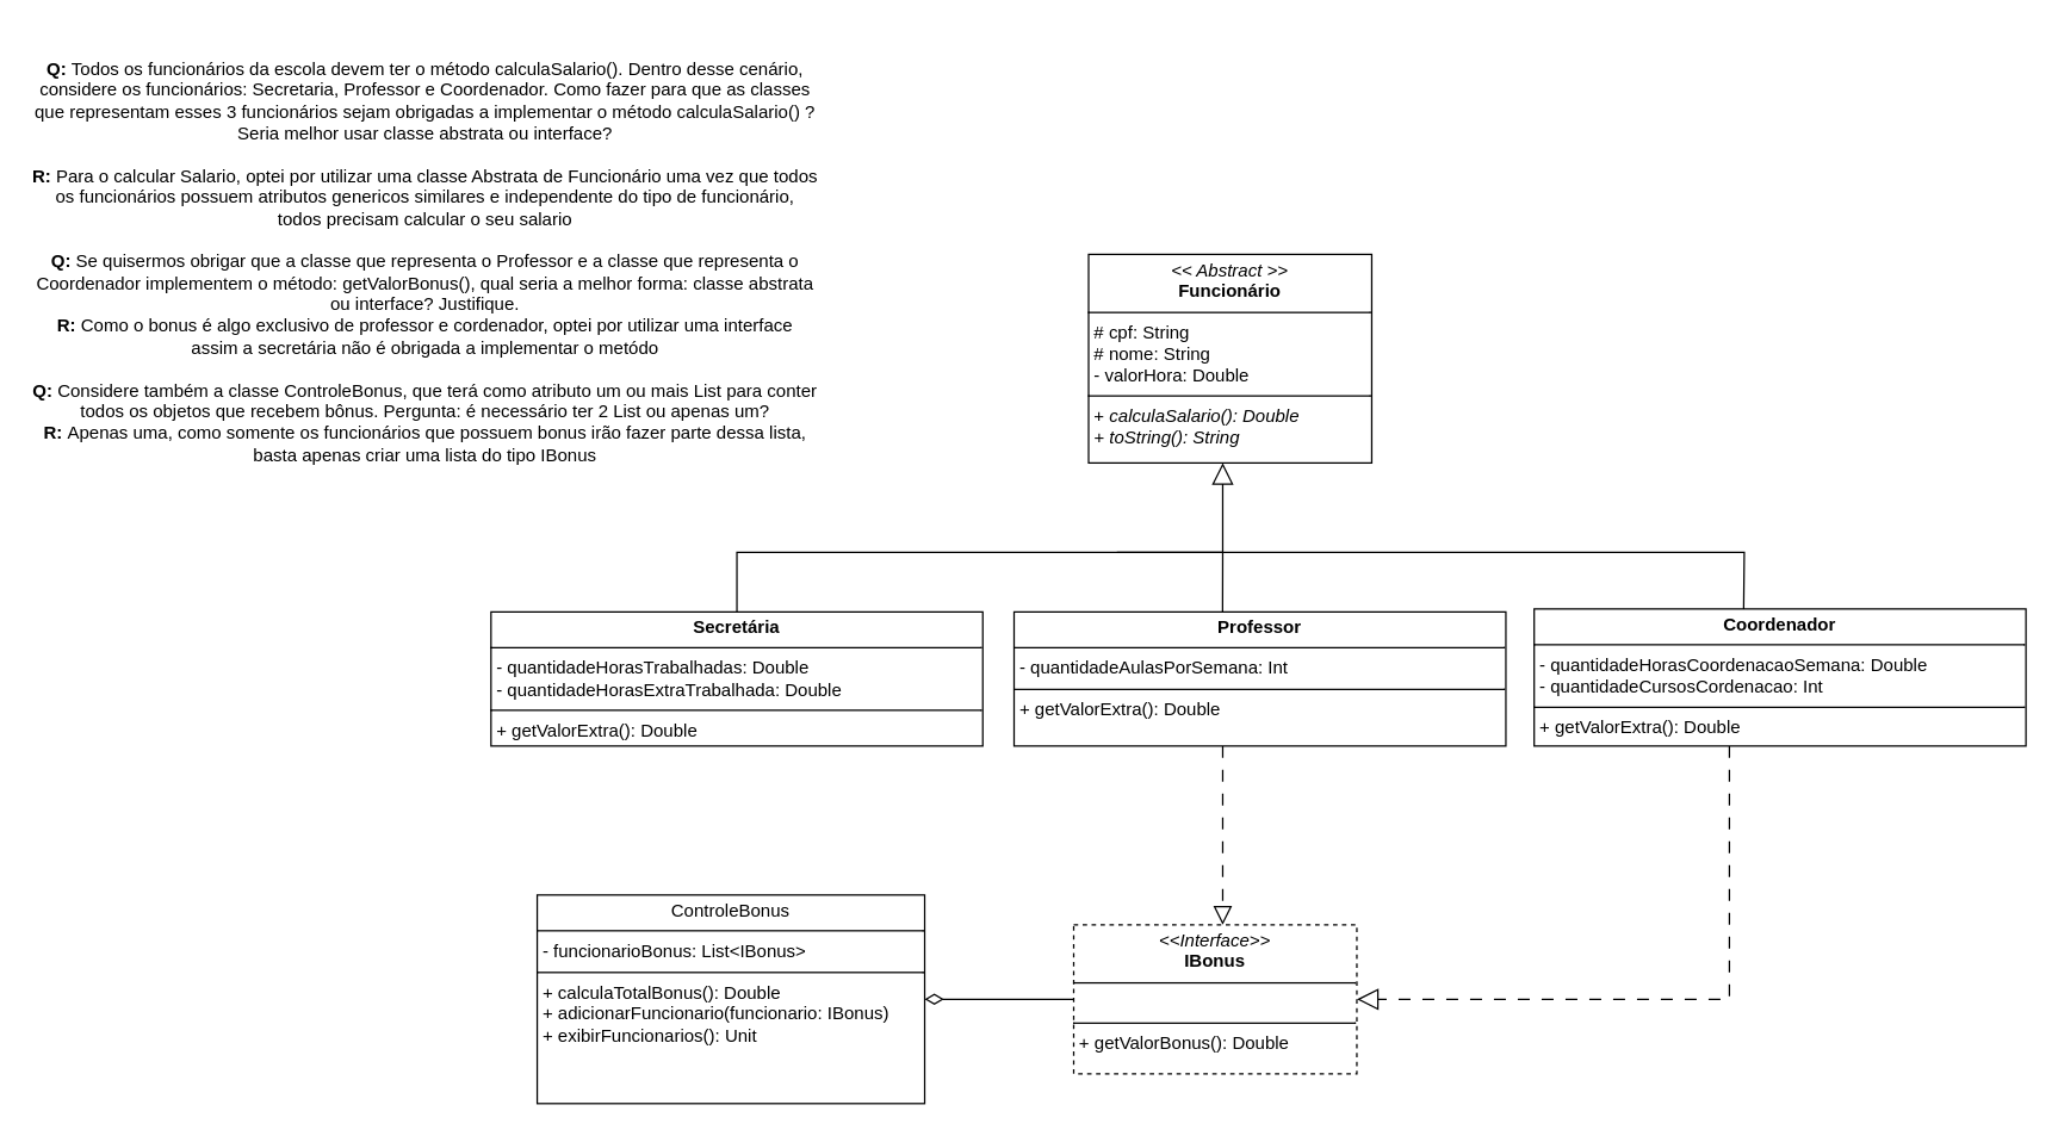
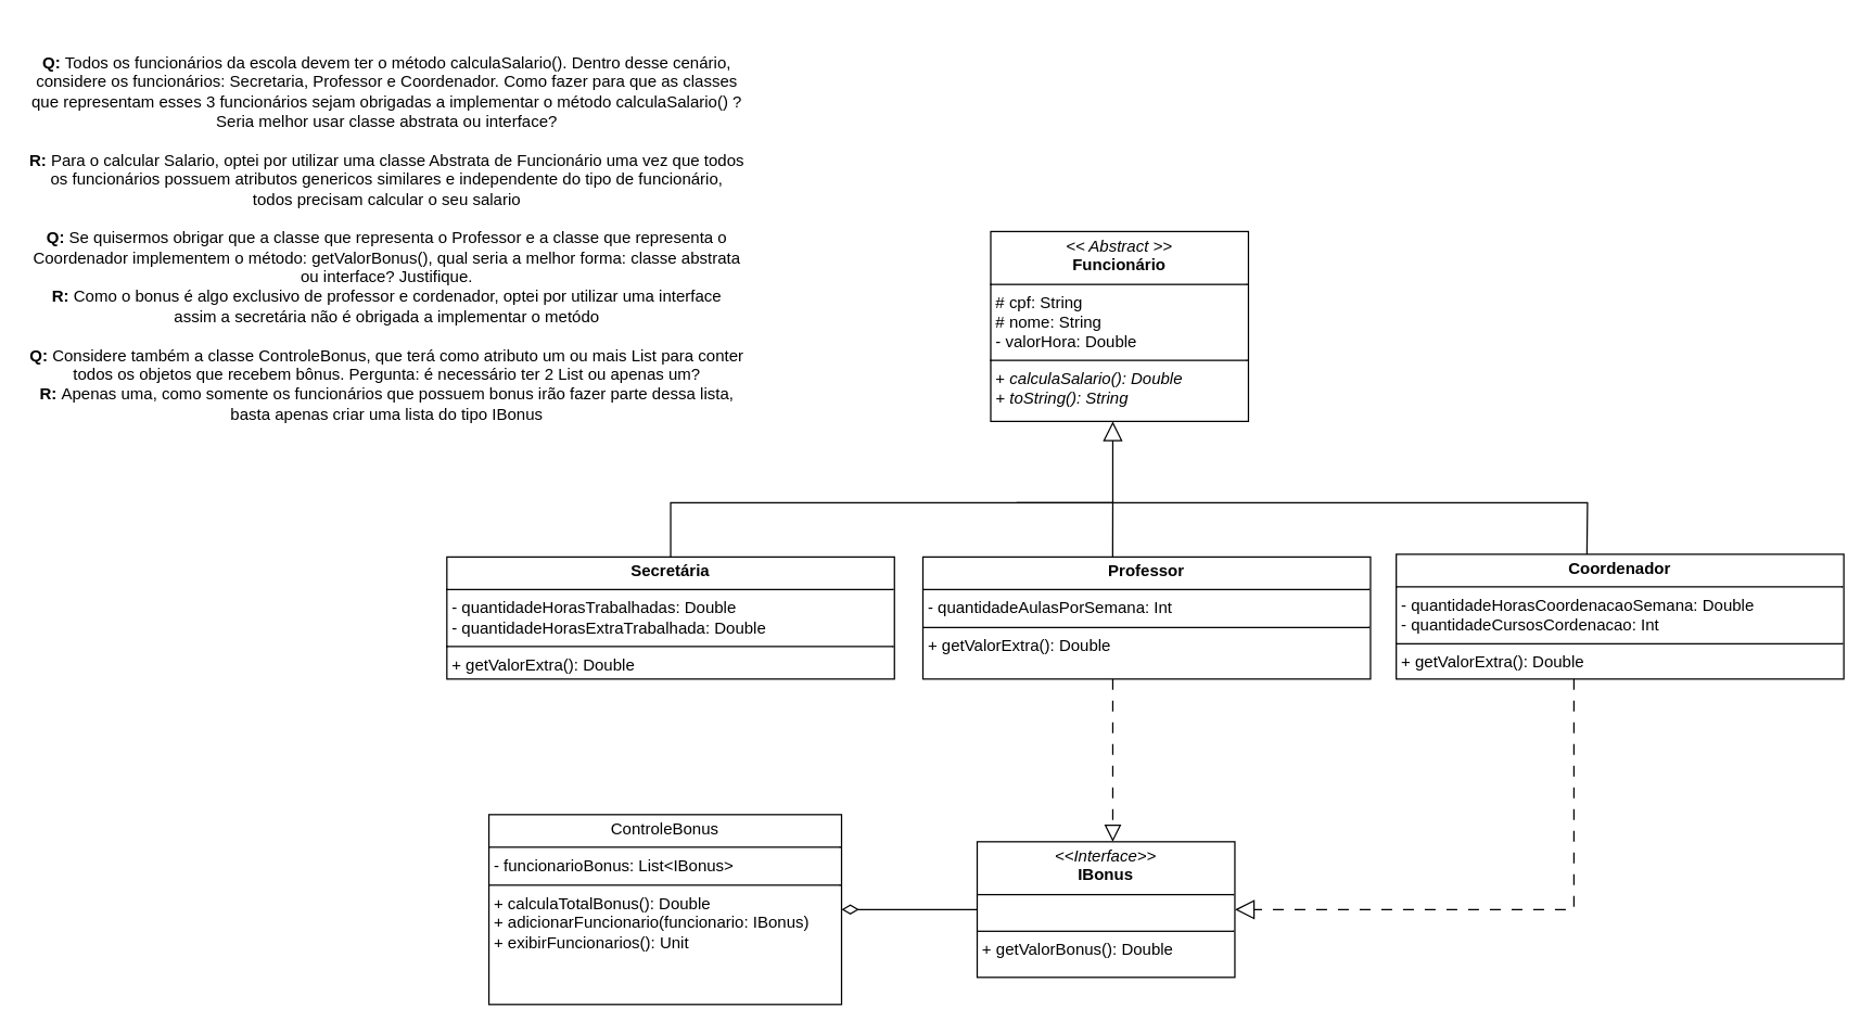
- <mxCell id="8" value="&lt;p style=&quot;margin:0px;margin-top:4px;text-align:center;&quot;&gt;&lt;i&gt;&amp;lt;&amp;lt;Interface&amp;gt;&amp;gt;&lt;/i&gt;&lt;br&gt;&lt;b&gt;IBonus&lt;/b&gt;&lt;/p&gt;&lt;hr size=&quot;1&quot; style=&quot;border-style:solid;&quot;&gt;&lt;p style=&quot;margin:0px;margin-left:4px;&quot;&gt;&lt;br&gt;&lt;/p&gt;&lt;hr size=&quot;1&quot; style=&quot;border-style:solid;&quot;&gt;&lt;p style=&quot;margin:0px;margin-left:4px;&quot;&gt;+ getValorBonus(): Double&lt;/p&gt;" style="verticalAlign=top;align=left;overflow=fill;html=1;whiteSpace=wrap;dashed=1;" vertex="1" parent="1"><mxGeometry x="720" y="620" width="190" height="100" as="geometry" /></mxCell>
+ <mxCell id="8" value="&lt;p style=&quot;margin:0px;margin-top:4px;text-align:center;&quot;&gt;&lt;i&gt;&amp;lt;&amp;lt;Interface&amp;gt;&amp;gt;&lt;/i&gt;&lt;br&gt;&lt;b&gt;IBonus&lt;/b&gt;&lt;/p&gt;&lt;hr size=&quot;1&quot; style=&quot;border-style:solid;&quot;&gt;&lt;p style=&quot;margin:0px;margin-left:4px;&quot;&gt;&lt;br&gt;&lt;/p&gt;&lt;hr size=&quot;1&quot; style=&quot;border-style:solid;&quot;&gt;&lt;p style=&quot;margin:0px;margin-left:4px;&quot;&gt;+ getValorBonus(): Double&lt;/p&gt;" style="verticalAlign=top;align=left;overflow=fill;html=1;whiteSpace=wrap;" vertex="1" parent="1"><mxGeometry x="720" y="620" width="190" height="100" as="geometry" /></mxCell>
